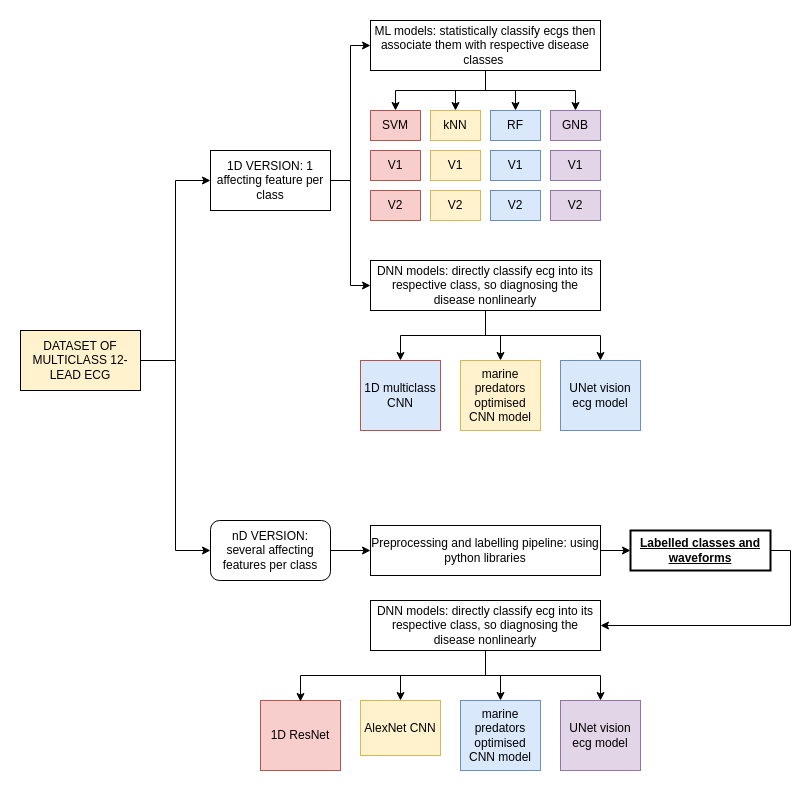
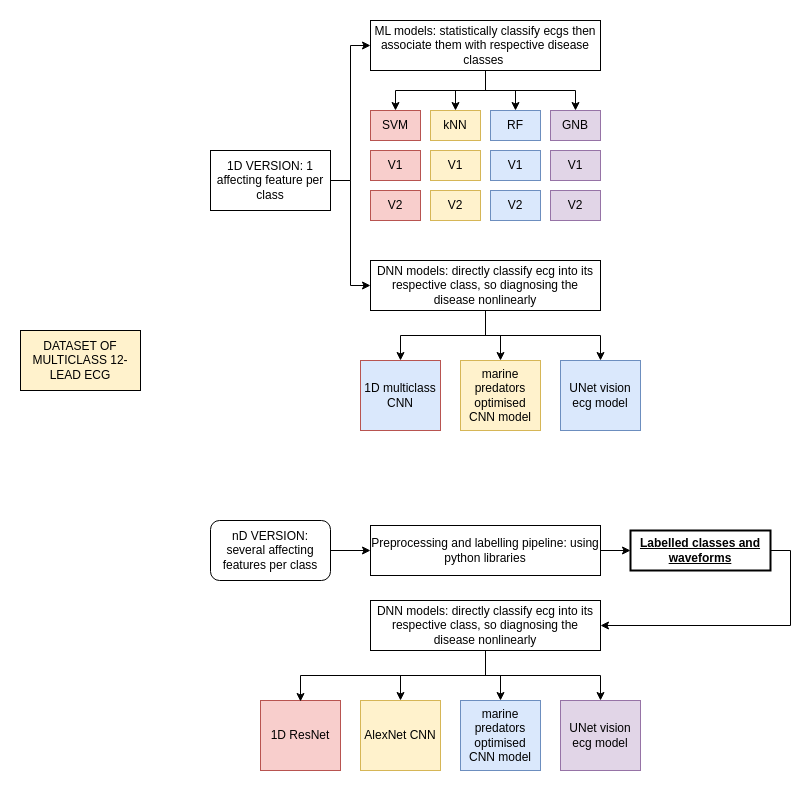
- <mxCell id="2" style="edgeStyle=orthogonalEdgeStyle;rounded=0;orthogonalLoop=1;jettySize=auto;html=1;entryX=0;entryY=0.5;entryDx=0;entryDy=0;" edge="1" parent="1" source="4" target="7"><mxGeometry relative="1" as="geometry" /></mxCell>
- <mxCell id="3" style="edgeStyle=orthogonalEdgeStyle;rounded=0;orthogonalLoop=1;jettySize=auto;html=1;entryX=0;entryY=0.5;entryDx=0;entryDy=0;" edge="1" parent="1" source="4" target="9"><mxGeometry relative="1" as="geometry" /></mxCell>
- <mxCell id="38" value="AlexNet CNN" style="rounded=0;whiteSpace=wrap;html=1;fillColor=#fff2cc;strokeColor=#d6b656;" vertex="1" parent="1"><mxGeometry x="360" y="700" width="80" height="55" as="geometry" /></mxCell>
+ <mxCell id="38" value="AlexNet CNN" style="rounded=0;whiteSpace=wrap;html=1;fillColor=#fff2cc;strokeColor=#d6b656;" vertex="1" parent="1"><mxGeometry x="360" y="700" width="80" height="70" as="geometry" /></mxCell>
